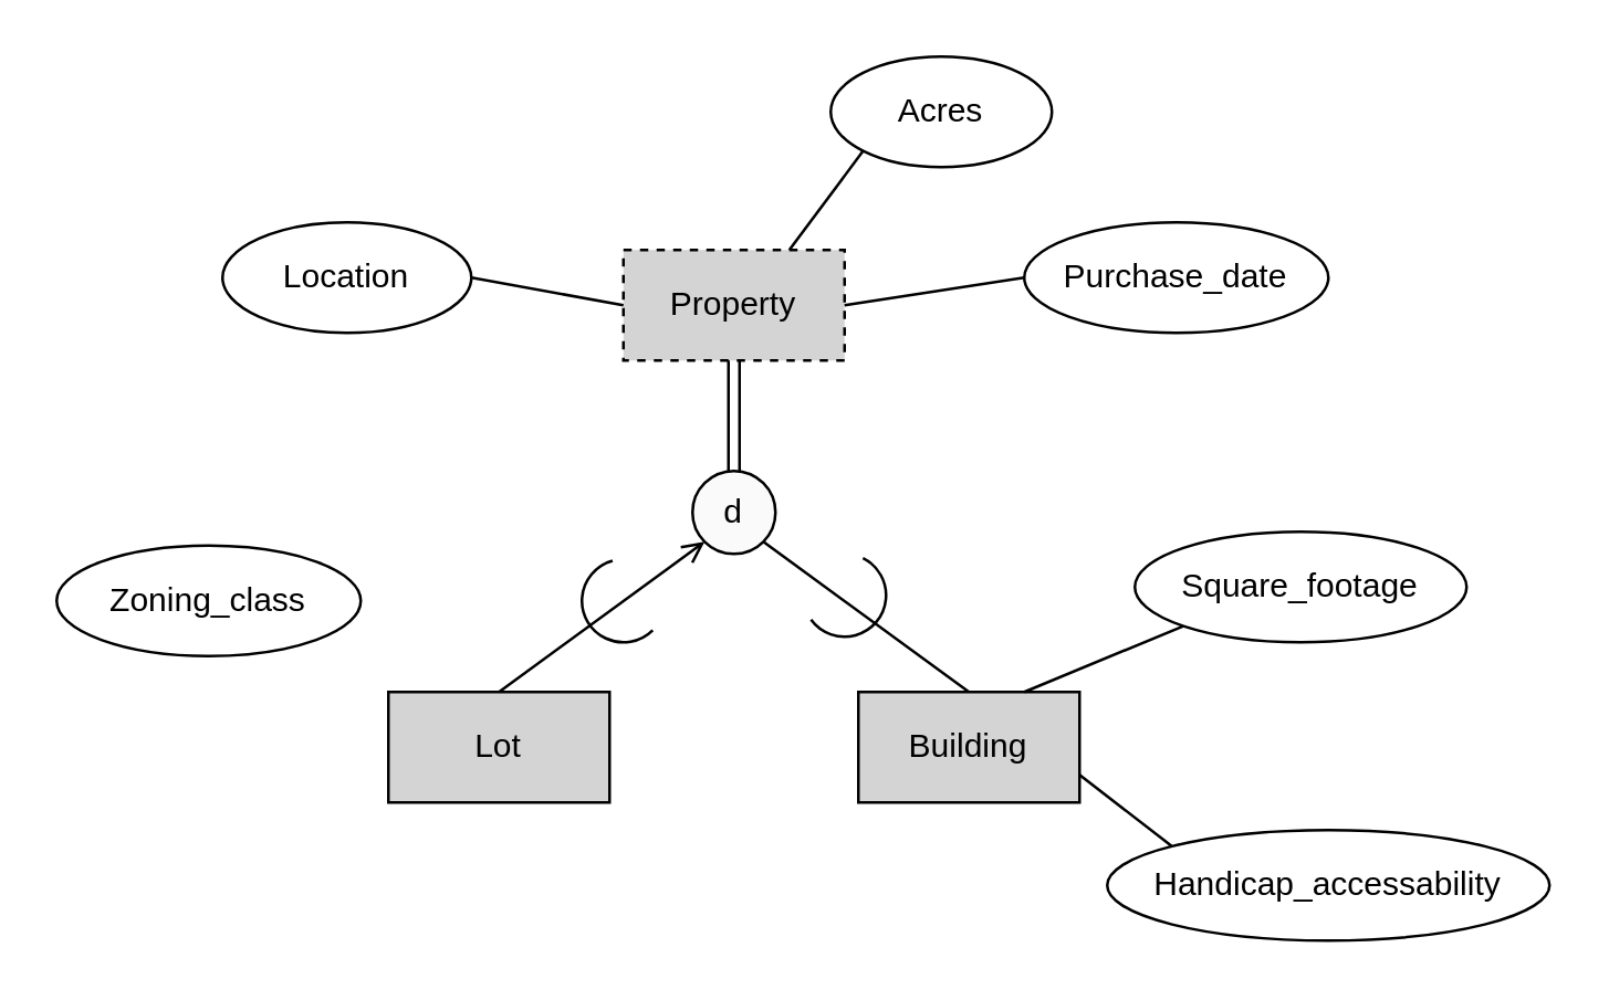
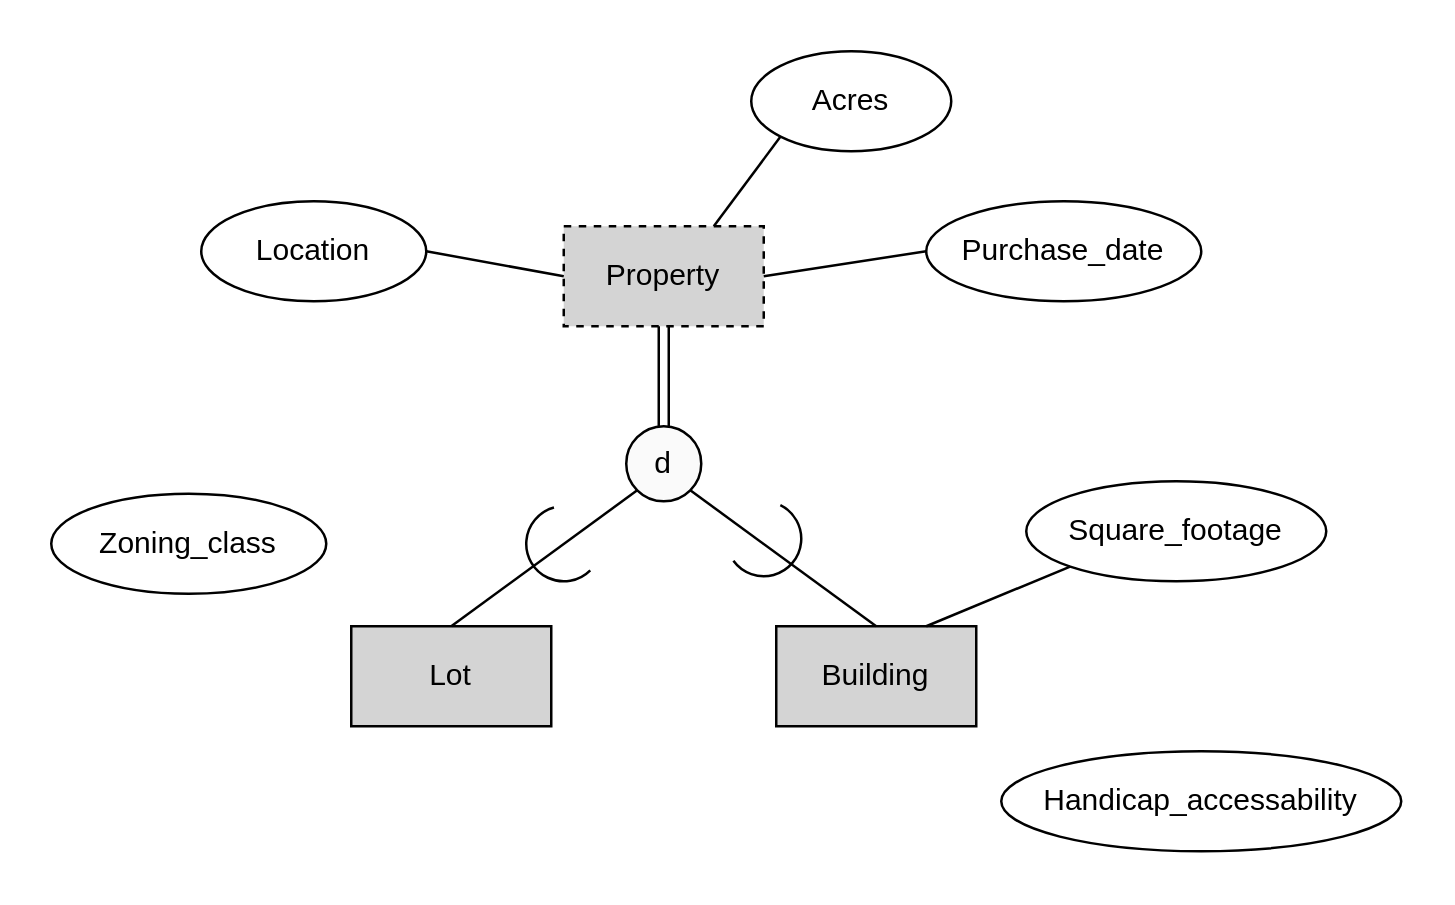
- <mxCell id="7" value="" style="endArrow=open;html=1;exitX=0.5;exitY=0;exitDx=0;exitDy=0;entryX=0;entryY=1;entryDx=0;entryDy=0;" edge="1" parent="1" source="3" target="5"><mxGeometry width="50" height="50" relative="1" as="geometry"><mxPoint x="245" y="270" as="sourcePoint" /><mxPoint x="295" y="220" as="targetPoint" /></mxGeometry></mxCell>
+ <mxCell id="7" value="" style="endArrow=none;html=1;exitX=0.5;exitY=0;exitDx=0;exitDy=0;entryX=0;entryY=1;entryDx=0;entryDy=0;" edge="1" parent="1" source="3" target="5"><mxGeometry width="50" height="50" relative="1" as="geometry"><mxPoint x="245" y="270" as="sourcePoint" /><mxPoint x="295" y="220" as="targetPoint" /></mxGeometry></mxCell>
- <mxCell id="21" value="" style="endArrow=none;html=1;entryX=1;entryY=0.75;entryDx=0;entryDy=0;exitX=0;exitY=0;exitDx=0;exitDy=0;" edge="1" parent="1" source="18" target="4"><mxGeometry width="50" height="50" relative="1" as="geometry"><mxPoint x="306.716" y="354.142" as="sourcePoint" /><mxPoint x="290" y="400" as="targetPoint" /></mxGeometry></mxCell>
